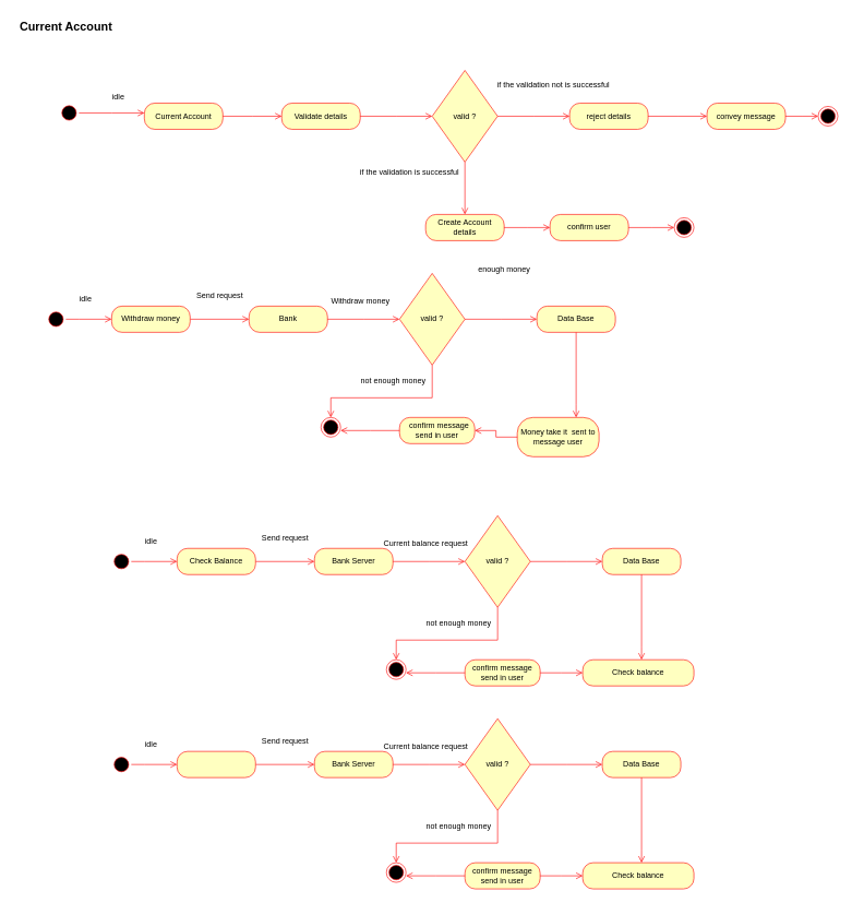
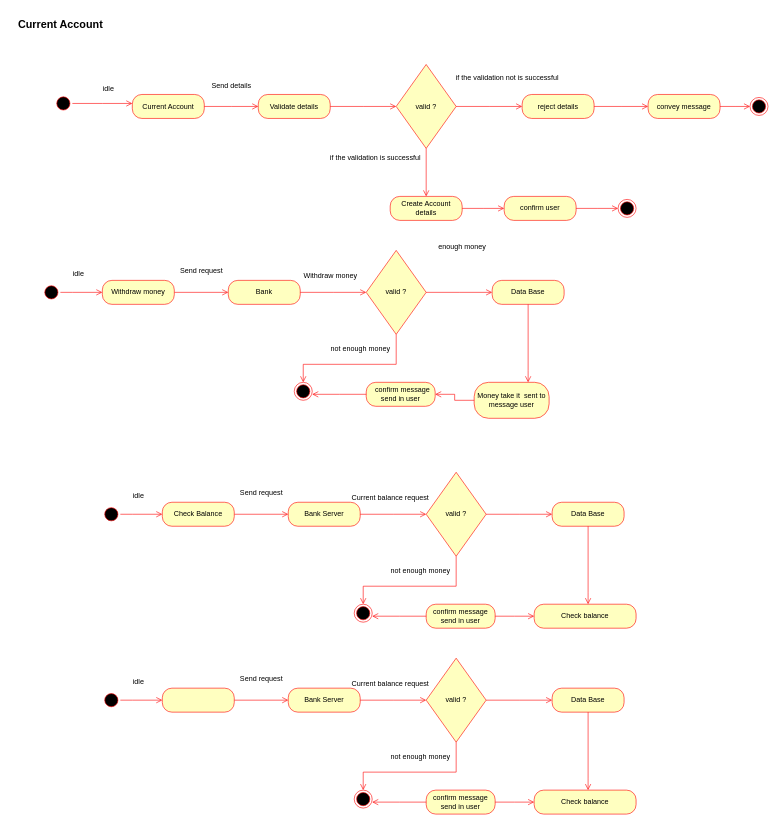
+ <mxCell id="10" value="Send details" style="text;html=1;align=center;verticalAlign=middle;resizable=0;points=[];autosize=1;strokeColor=none;fillColor=none;" vertex="1" parent="1"><mxGeometry x="340" y="127" width="90" height="30" as="geometry" /></mxCell>
